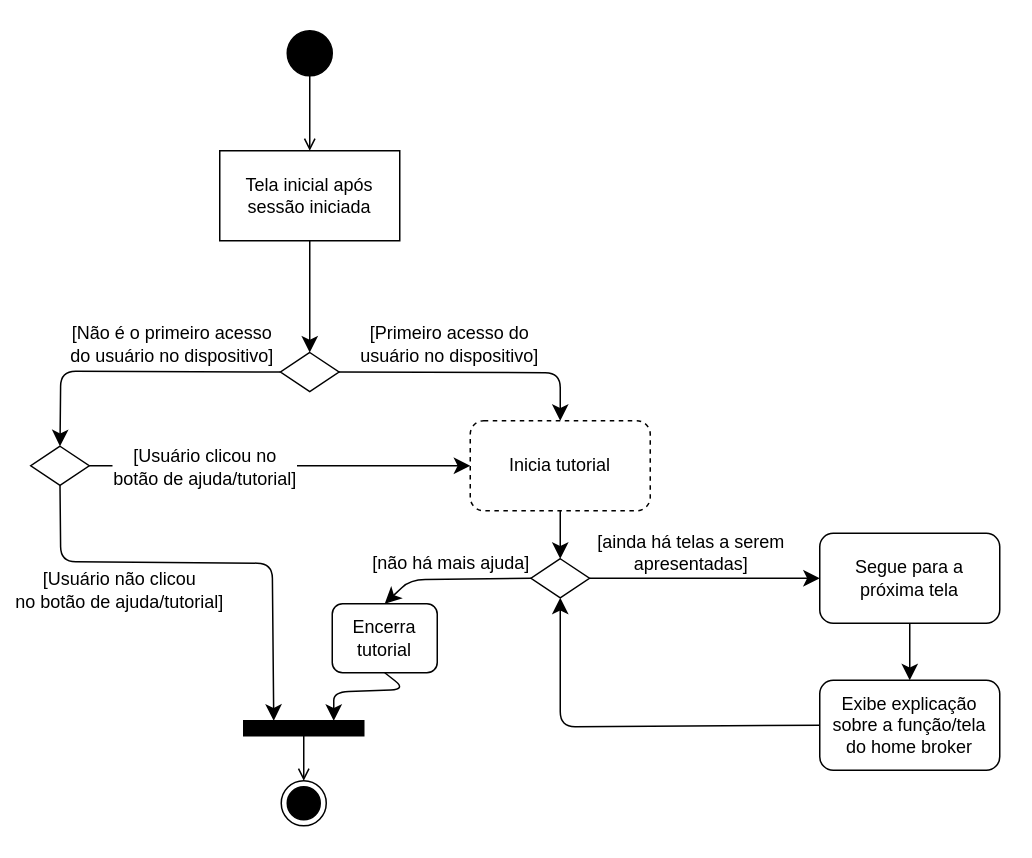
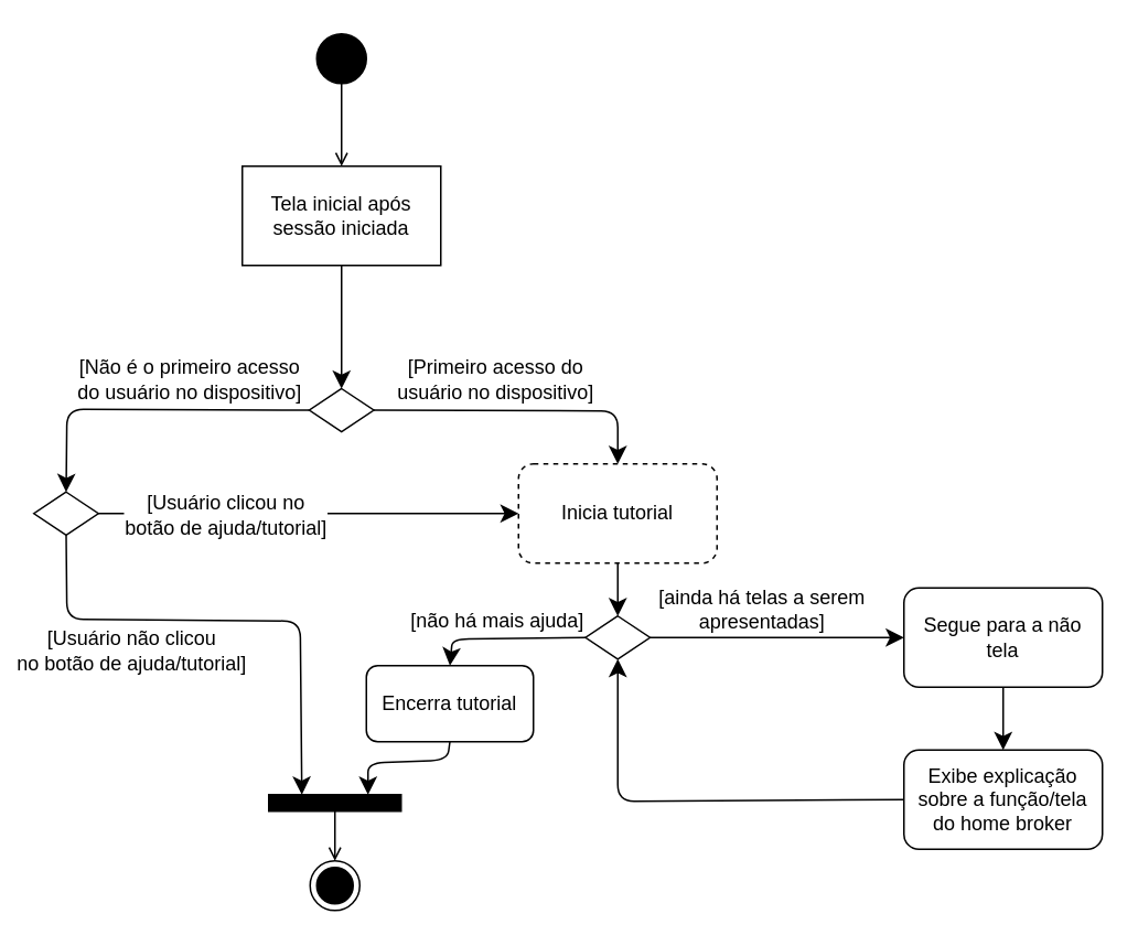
- <mxCell id="28" value="Segue para a próxima tela" style="rounded=1;whiteSpace=wrap;html=1;" vertex="1" parent="1"><mxGeometry x="546" y="355" width="120" height="60" as="geometry" /></mxCell>
+ <mxCell id="28" value="Segue para a não tela" style="rounded=1;whiteSpace=wrap;html=1;" vertex="1" parent="1"><mxGeometry x="546" y="355" width="120" height="60" as="geometry" /></mxCell>
- <mxCell id="30" value="Encerra tutorial" style="rounded=1;whiteSpace=wrap;html=1;" vertex="1" parent="1"><mxGeometry x="221" y="402" width="70" height="46" as="geometry" /></mxCell>
+ <mxCell id="30" value="Encerra tutorial" style="rounded=1;whiteSpace=wrap;html=1;" vertex="1" parent="1"><mxGeometry x="221" y="402" width="101" height="46" as="geometry" /></mxCell>
